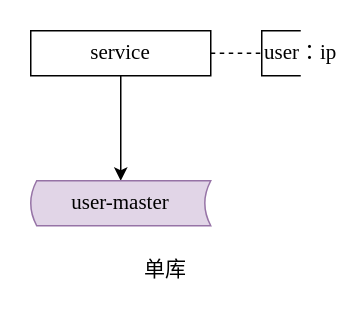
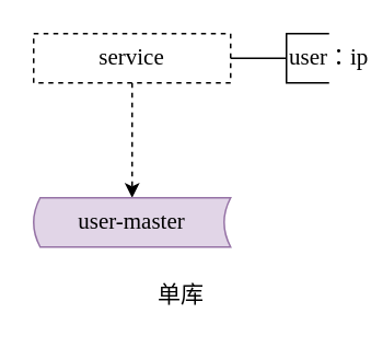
- <mxCell id="3" value="service" style="rounded=0;whiteSpace=wrap;html=1;fontSize=14;fontFamily=Verdana;" vertex="1" parent="1"><mxGeometry x="20" y="20" width="120" height="30" as="geometry" /></mxCell>
+ <mxCell id="3" value="service" style="rounded=0;whiteSpace=wrap;html=1;fontSize=14;fontFamily=Verdana;dashed=1;" vertex="1" parent="1"><mxGeometry x="20" y="20" width="120" height="30" as="geometry" /></mxCell>
- <mxCell id="6" value="" style="endArrow=none;html=1;fontFamily=Verdana;fontSize=14;entryX=0;entryY=0.5;entryDx=0;entryDy=0;entryPerimeter=0;exitX=1;exitY=0.5;exitDx=0;exitDy=0;dashed=1;" edge="1" parent="1" source="3" target="5"><mxGeometry width="50" height="50" relative="1" as="geometry"><mxPoint x="150" y="230" as="sourcePoint" /><mxPoint x="200" y="180" as="targetPoint" /></mxGeometry></mxCell>
+ <mxCell id="6" value="" style="endArrow=none;html=1;fontFamily=Verdana;fontSize=14;entryX=0;entryY=0.5;entryDx=0;entryDy=0;entryPerimeter=0;exitX=1;exitY=0.5;exitDx=0;exitDy=0;" edge="1" parent="1" source="3" target="5"><mxGeometry width="50" height="50" relative="1" as="geometry"><mxPoint x="150" y="230" as="sourcePoint" /><mxPoint x="200" y="180" as="targetPoint" /></mxGeometry></mxCell>
- <mxCell id="2" style="edgeStyle=orthogonalEdgeStyle;rounded=0;orthogonalLoop=1;jettySize=auto;html=1;exitX=0.5;exitY=1;exitDx=0;exitDy=0;fontFamily=Verdana;fontSize=14;" edge="1" parent="1" source="3" target="4"><mxGeometry relative="1" as="geometry" /></mxCell>
+ <mxCell id="2" style="edgeStyle=orthogonalEdgeStyle;rounded=0;orthogonalLoop=1;jettySize=auto;html=1;exitX=0.5;exitY=1;exitDx=0;exitDy=0;fontFamily=Verdana;fontSize=14;dashed=1;" edge="1" parent="1" source="3" target="4"><mxGeometry relative="1" as="geometry" /></mxCell>
